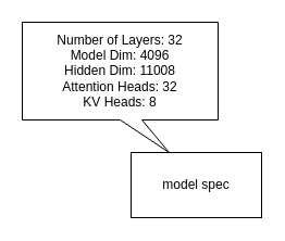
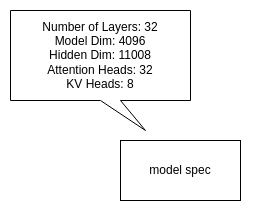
- <mxCell id="3" value="Number of Layers: 32&lt;br&gt;Model Dim: 4096&lt;br&gt;Hidden Dim: 11008&lt;br&gt;Attention Heads: 32&lt;br&gt;KV Heads: 8" style="shape=callout;whiteSpace=wrap;html=1;perimeter=calloutPerimeter;position2=0.75;" parent="1" vertex="1"><mxGeometry x="20" y="20" width="180" height="120" as="geometry" /></mxCell>
+ <mxCell id="3" value="Number of Layers: 32&lt;br&gt;Model Dim: 4096&lt;br&gt;Hidden Dim: 11008&lt;br&gt;Attention Heads: 32&lt;br&gt;KV Heads: 8" style="shape=callout;whiteSpace=wrap;html=1;perimeter=calloutPerimeter;position2=0.75;" parent="1" vertex="1"><mxGeometry x="10" y="10" width="180" height="120" as="geometry" /></mxCell>
